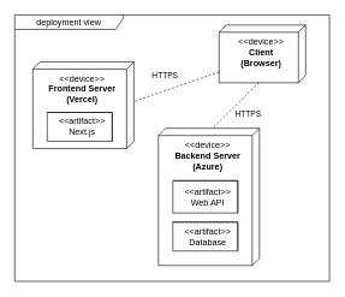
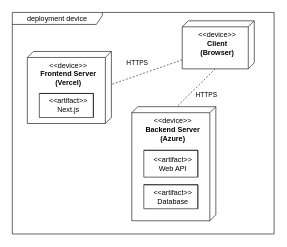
- <mxCell id="10" value="&lt;font&gt;deployment view&lt;/font&gt;" style="shape=umlFrame;whiteSpace=wrap;html=1;fontColor=#000000;width=150;height=20;strokeColor=#000000;fillColor=#FFFFFF;" parent="1" vertex="1"><mxGeometry x="20" y="20" width="436" height="369" as="geometry" /></mxCell>
+ <mxCell id="10" value="&lt;font&gt;deployment device&lt;/font&gt;" style="shape=umlFrame;whiteSpace=wrap;html=1;fontColor=#000000;width=150;height=20;strokeColor=#000000;fillColor=#FFFFFF;" parent="1" vertex="1"><mxGeometry x="20" y="20" width="436" height="369" as="geometry" /></mxCell>
